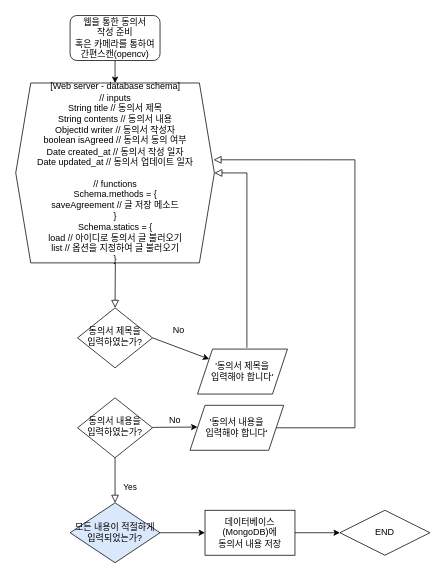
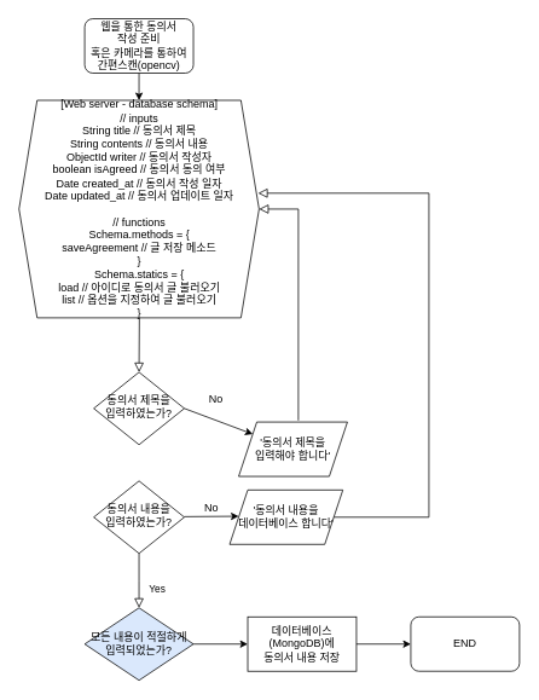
- <mxCell id="19" value="'동의서 내용을&lt;br&gt;입력해야 합니다'" style="shape=parallelogram;perimeter=parallelogramPerimeter;whiteSpace=wrap;html=1;fixedSize=1;" vertex="1" parent="1"><mxGeometry x="253" y="540" width="125" height="60" as="geometry" /></mxCell>
+ <mxCell id="19" value="'동의서 내용을&lt;br&gt;데이터베이스 합니다'" style="shape=parallelogram;perimeter=parallelogramPerimeter;whiteSpace=wrap;html=1;fixedSize=1;" vertex="1" parent="1"><mxGeometry x="253" y="540" width="125" height="60" as="geometry" /></mxCell>
- <mxCell id="13" value="END" style="rhombus;whiteSpace=wrap;html=1;" vertex="1" parent="1"><mxGeometry x="453" y="680" width="120" height="60" as="geometry" /></mxCell>
+ <mxCell id="13" value="END" style="rounded=1;whiteSpace=wrap;html=1;" vertex="1" parent="1"><mxGeometry x="453" y="680" width="120" height="60" as="geometry" /></mxCell>
